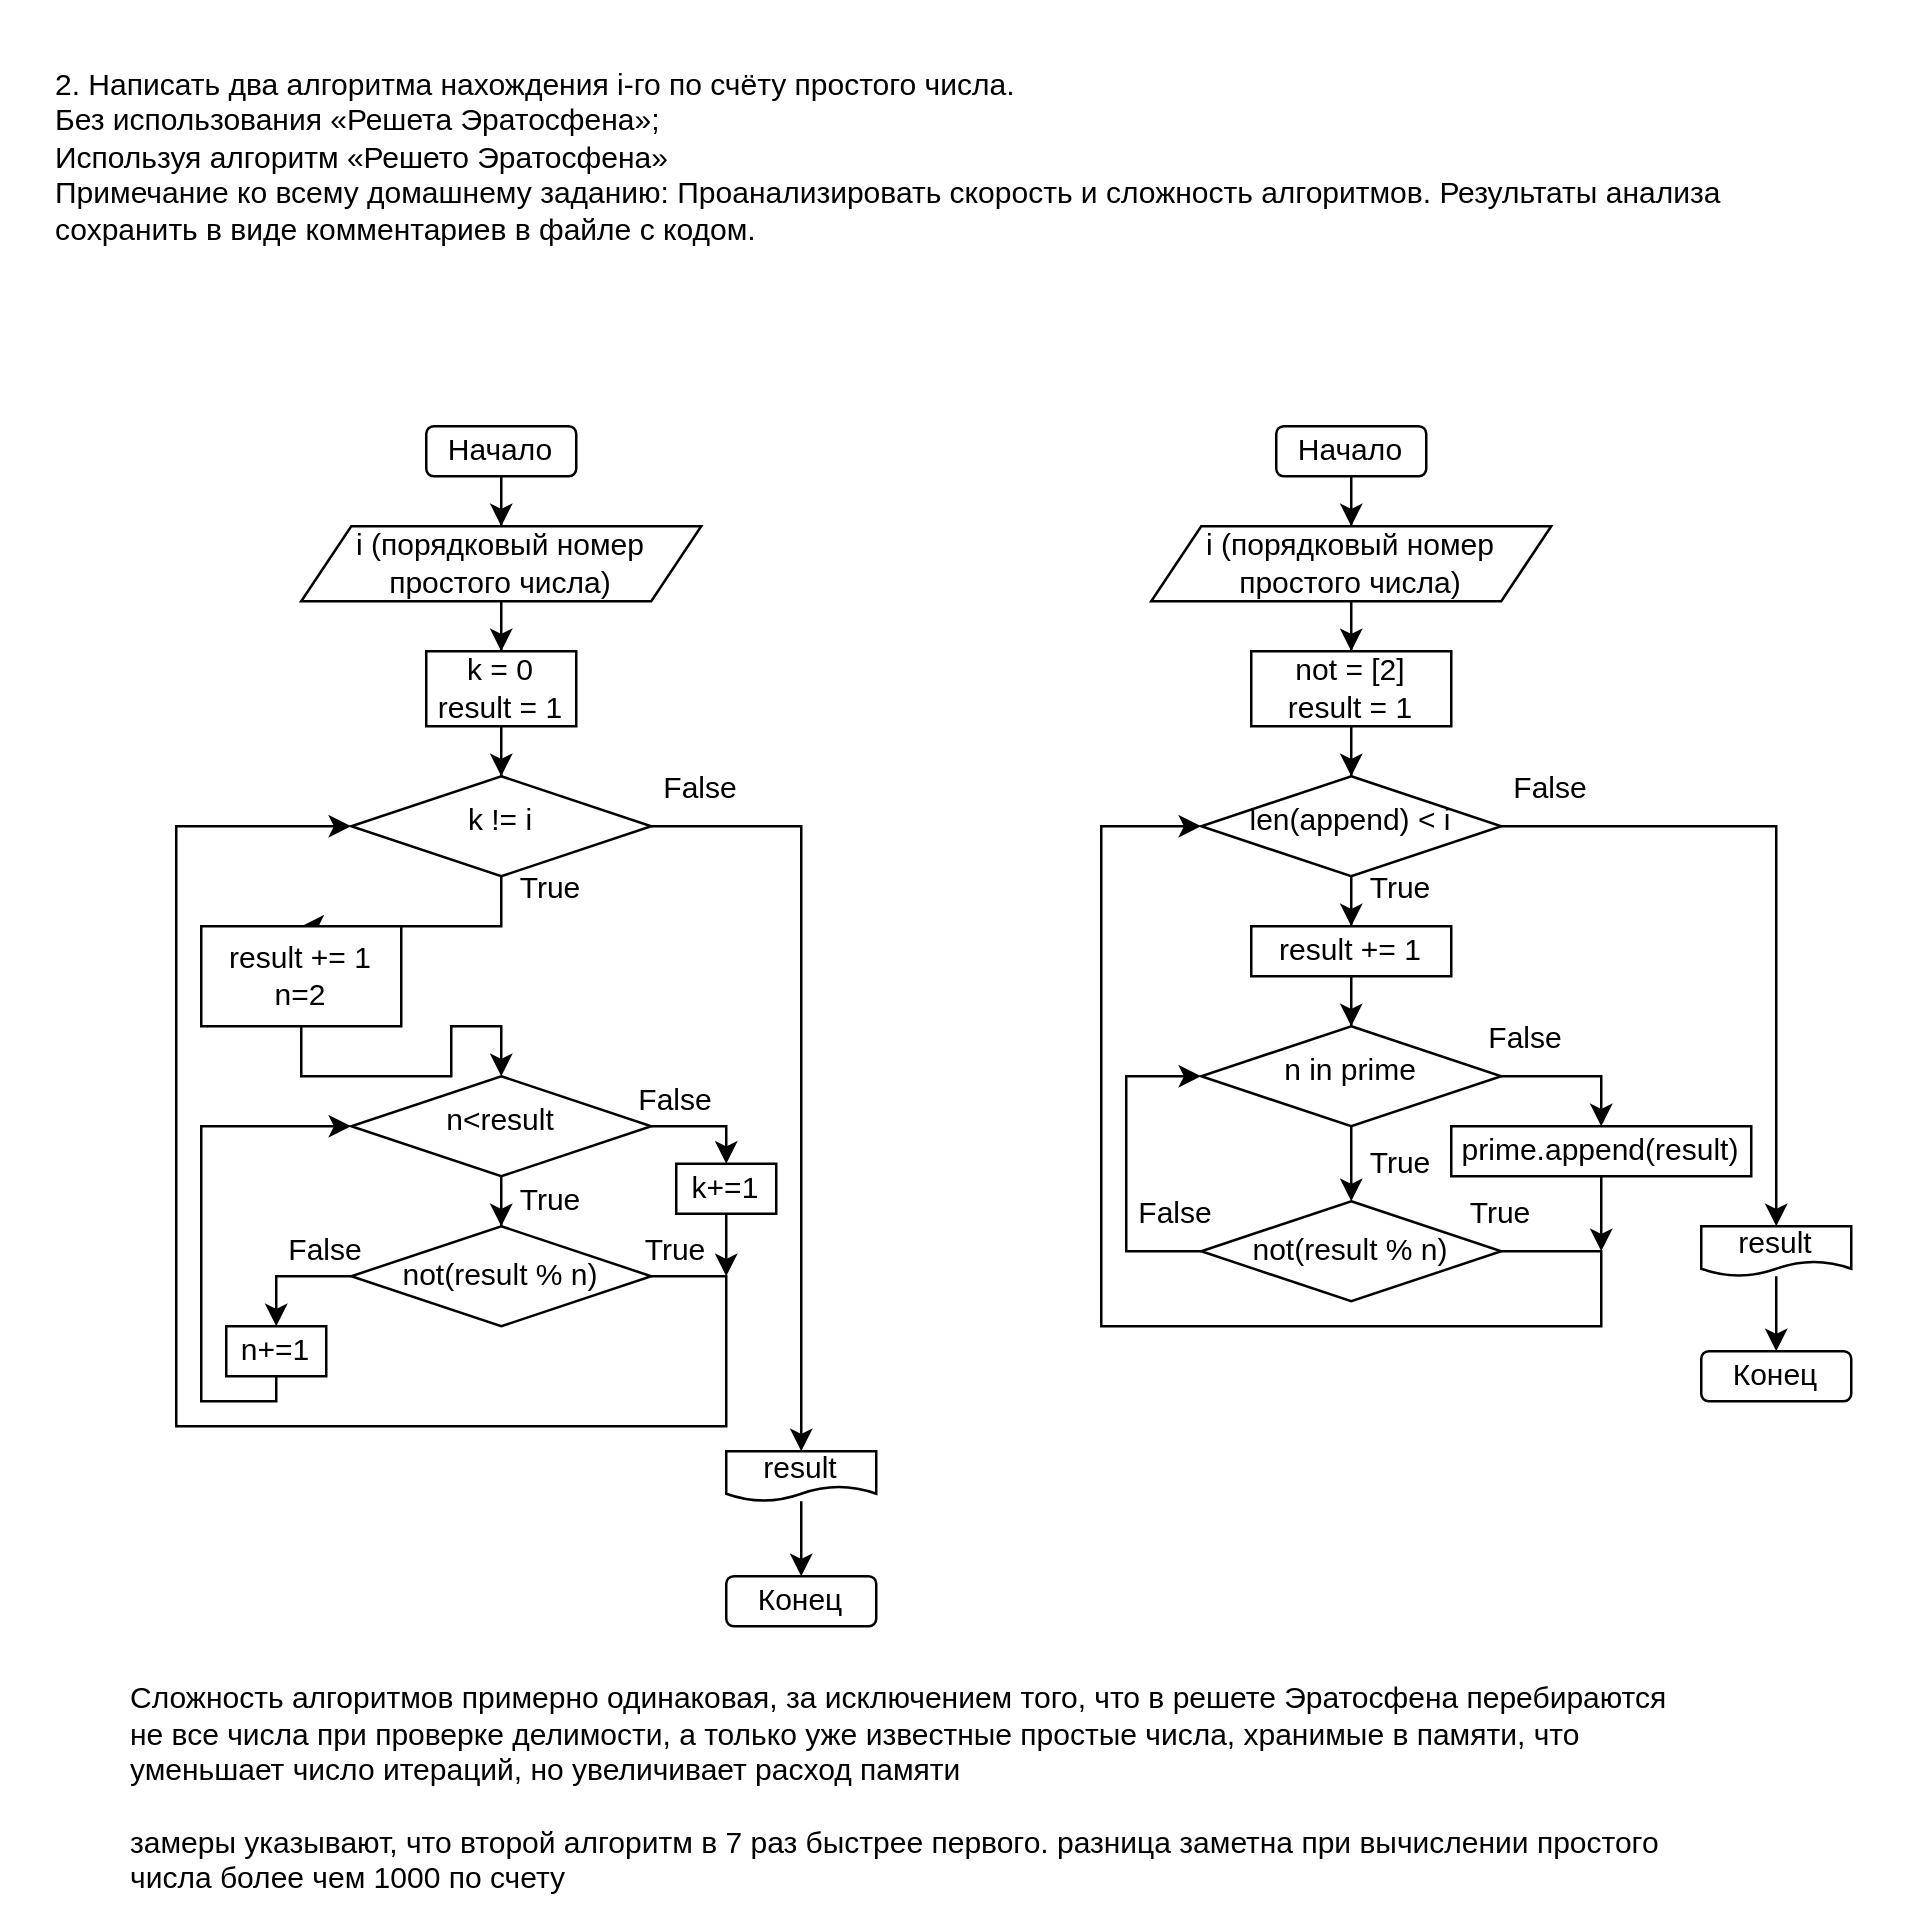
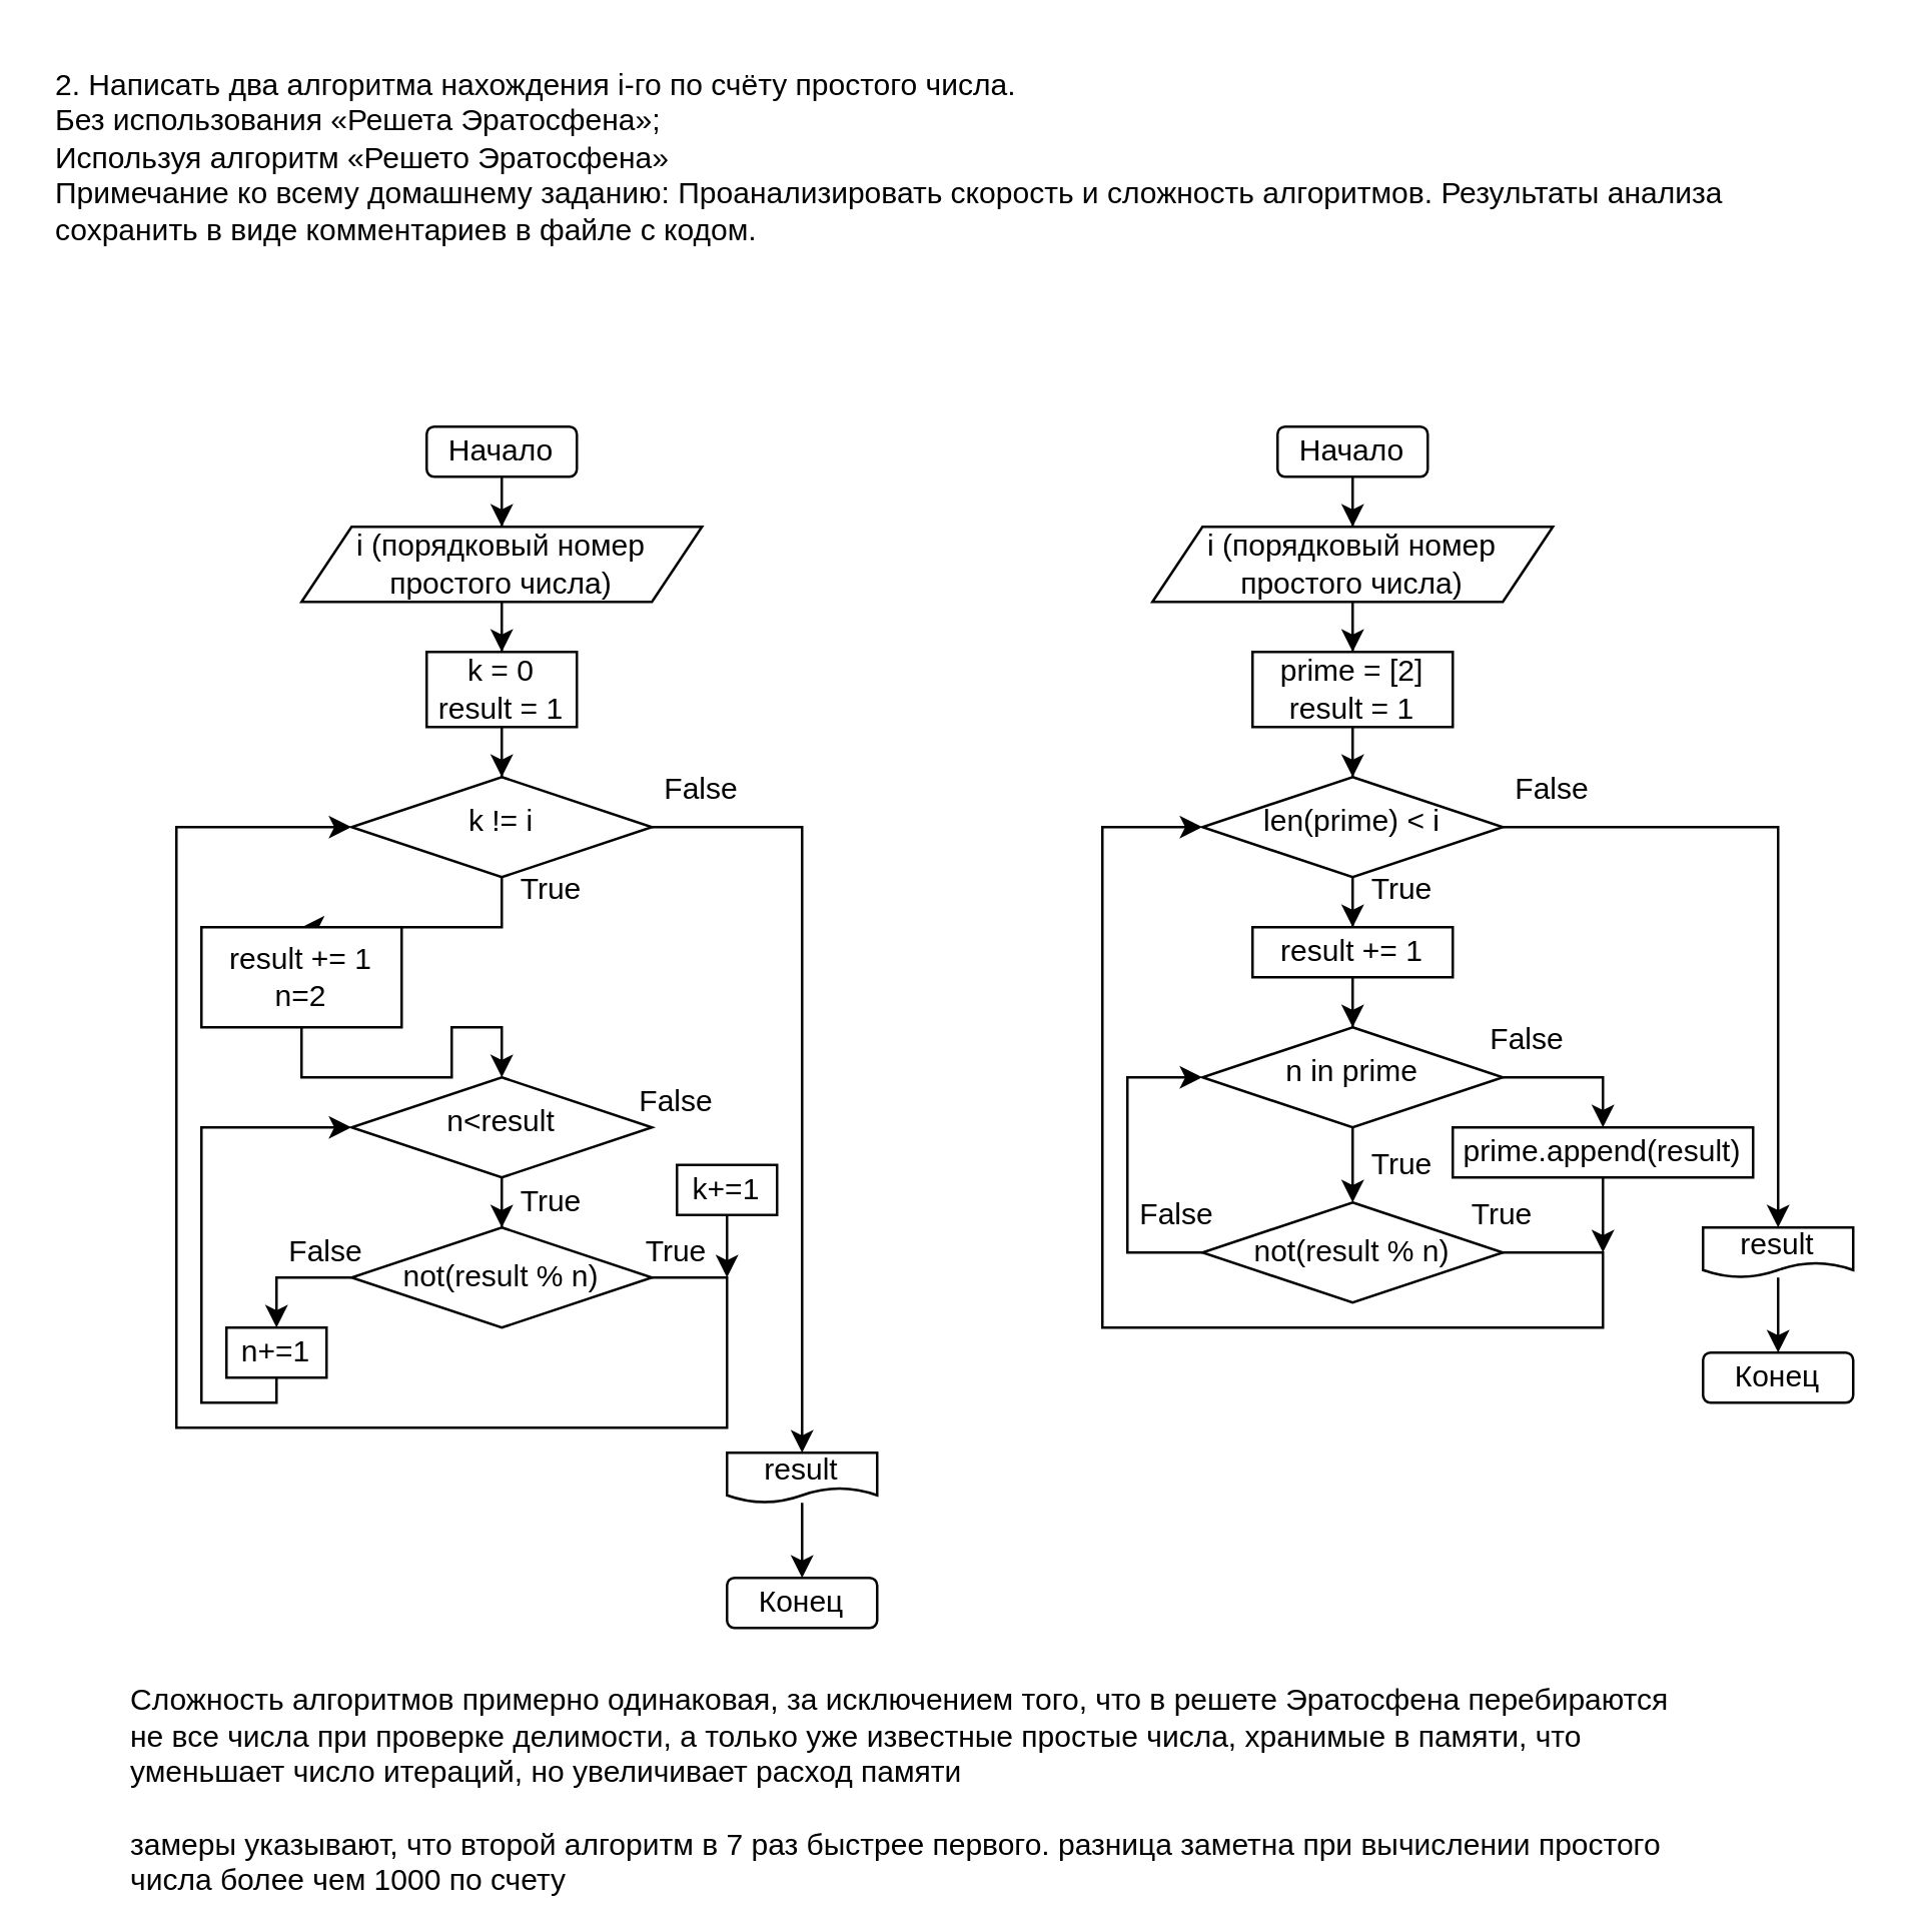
- <mxCell id="40" value="&lt;div&gt;not = [2]&lt;br&gt;&lt;/div&gt;&lt;div&gt;&lt;span style=&quot;background-color: initial;&quot;&gt;result = 1&lt;/span&gt;&lt;br&gt;&lt;/div&gt;&lt;div&gt;&lt;div&gt;&lt;/div&gt;&lt;/div&gt;" style="rounded=0;whiteSpace=wrap;html=1;" parent="1" vertex="1"><mxGeometry x="500" y="260" width="80" height="30" as="geometry" /></mxCell>
+ <mxCell id="40" value="&lt;div&gt;prime = [2]&lt;br&gt;&lt;/div&gt;&lt;div&gt;&lt;span style=&quot;background-color: initial;&quot;&gt;result = 1&lt;/span&gt;&lt;br&gt;&lt;/div&gt;&lt;div&gt;&lt;div&gt;&lt;/div&gt;&lt;/div&gt;" style="rounded=0;whiteSpace=wrap;html=1;" parent="1" vertex="1"><mxGeometry x="500" y="260" width="80" height="30" as="geometry" /></mxCell>
- <mxCell id="36" value="len(append) &amp;lt; i" style="rhombus;whiteSpace=wrap;html=1;shadow=0;fontFamily=Helvetica;fontSize=12;align=center;strokeWidth=1;spacing=6;spacingTop=-4;" parent="1" vertex="1"><mxGeometry x="480" y="310" width="120" height="40" as="geometry" /></mxCell>
+ <mxCell id="36" value="len(prime) &amp;lt; i" style="rhombus;whiteSpace=wrap;html=1;shadow=0;fontFamily=Helvetica;fontSize=12;align=center;strokeWidth=1;spacing=6;spacingTop=-4;" parent="1" vertex="1"><mxGeometry x="480" y="310" width="120" height="40" as="geometry" /></mxCell>
- <mxCell id="26" value="" style="endArrow=classic;html=1;rounded=0;exitX=1;exitY=0.5;exitDx=0;exitDy=0;entryX=0.5;entryY=0;entryDx=0;entryDy=0;" parent="1" source="7" target="25" edge="1"><mxGeometry width="50" height="50" relative="1" as="geometry"><mxPoint x="310" y="445" as="sourcePoint" /><mxPoint x="360" y="395" as="targetPoint" /><Array as="points"><mxPoint x="290" y="450" /></Array></mxGeometry></mxCell>
